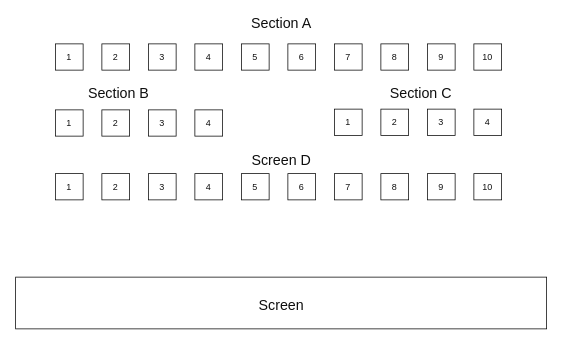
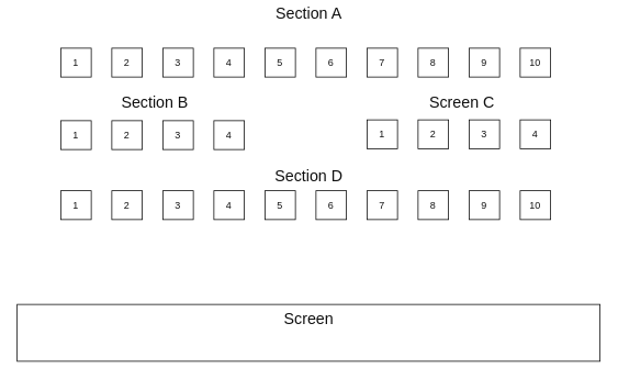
- <mxCell id="34" value="&lt;font style=&quot;font-size: 19px&quot;&gt;&lt;font style=&quot;font-size: 19px&quot;&gt;Section &lt;/font&gt;A&lt;/font&gt;" style="text;html=1;align=center;verticalAlign=middle;resizable=0;points=[];autosize=1;strokeColor=none;fillColor=none;fontColor=#0F0F0F;" vertex="1" parent="1"><mxGeometry x="329" y="20" width="90" height="21" as="geometry" /></mxCell>
+ <mxCell id="34" value="&lt;font style=&quot;font-size: 19px&quot;&gt;&lt;font style=&quot;font-size: 19px&quot;&gt;Section &lt;/font&gt;A&lt;/font&gt;" style="text;html=1;align=center;verticalAlign=middle;resizable=0;points=[];autosize=1;strokeColor=none;fillColor=none;fontColor=#0F0F0F;" vertex="1" parent="1"><mxGeometry x="329" y="5" width="90" height="21" as="geometry" /></mxCell>
- <mxCell id="32" value="&lt;font style=&quot;font-size: 19px&quot;&gt;&lt;font style=&quot;font-size: 19px&quot;&gt;Section B&lt;/font&gt;&lt;/font&gt;" style="text;html=1;align=center;verticalAlign=middle;resizable=0;points=[];autosize=1;strokeColor=none;fillColor=none;fontColor=#0F0F0F;" vertex="1" parent="1"><mxGeometry x="111" y="114" width="91" height="21" as="geometry" /></mxCell>
+ <mxCell id="32" value="&lt;font style=&quot;font-size: 19px&quot;&gt;&lt;font style=&quot;font-size: 19px&quot;&gt;Section B&lt;/font&gt;&lt;/font&gt;" style="text;html=1;align=center;verticalAlign=middle;resizable=0;points=[];autosize=1;strokeColor=none;fillColor=none;fontColor=#0F0F0F;" vertex="1" parent="1"><mxGeometry x="141" y="114" width="91" height="21" as="geometry" /></mxCell>
- <mxCell id="33" value="&lt;font style=&quot;font-size: 19px&quot;&gt;&lt;font style=&quot;font-size: 19px&quot;&gt;Section C&lt;/font&gt;&lt;/font&gt;" style="text;html=1;align=center;verticalAlign=middle;resizable=0;points=[];autosize=1;strokeColor=none;fillColor=none;fontColor=#0F0F0F;" vertex="1" parent="1"><mxGeometry x="514" y="114" width="92" height="21" as="geometry" /></mxCell>
+ <mxCell id="33" value="&lt;font style=&quot;font-size: 19px&quot;&gt;&lt;font style=&quot;font-size: 19px&quot;&gt;Screen C&lt;/font&gt;&lt;/font&gt;" style="text;html=1;align=center;verticalAlign=middle;resizable=0;points=[];autosize=1;strokeColor=none;fillColor=none;fontColor=#0F0F0F;" vertex="1" parent="1"><mxGeometry x="514" y="114" width="92" height="21" as="geometry" /></mxCell>
- <mxCell id="31" value="&lt;font style=&quot;font-size: 19px&quot;&gt;&lt;font style=&quot;font-size: 19px&quot;&gt;Screen D&lt;/font&gt;&lt;/font&gt;" style="text;html=1;align=center;verticalAlign=middle;resizable=0;points=[];autosize=1;strokeColor=none;fillColor=none;fontColor=#0F0F0F;" vertex="1" parent="1"><mxGeometry x="328" y="203" width="92" height="21" as="geometry" /></mxCell>
+ <mxCell id="31" value="&lt;font style=&quot;font-size: 19px&quot;&gt;&lt;font style=&quot;font-size: 19px&quot;&gt;Section D&lt;/font&gt;&lt;/font&gt;" style="text;html=1;align=center;verticalAlign=middle;resizable=0;points=[];autosize=1;strokeColor=none;fillColor=none;fontColor=#0F0F0F;" vertex="1" parent="1"><mxGeometry x="328" y="203" width="92" height="21" as="geometry" /></mxCell>
- <mxCell id="35" value="&lt;span style=&quot;font-size: 19px&quot;&gt;Screen&lt;/span&gt;" style="text;html=1;align=center;verticalAlign=middle;resizable=0;points=[];autosize=1;strokeColor=none;fillColor=none;fontColor=#0F0F0F;" vertex="1" parent="1"><mxGeometry x="339" y="396" width="70" height="21" as="geometry" /></mxCell>
+ <mxCell id="35" value="&lt;span style=&quot;font-size: 19px&quot;&gt;Screen&lt;/span&gt;" style="text;html=1;align=center;verticalAlign=middle;resizable=0;points=[];autosize=1;strokeColor=none;fillColor=none;fontColor=#0F0F0F;" vertex="1" parent="1"><mxGeometry x="339" y="376" width="70" height="21" as="geometry" /></mxCell>
